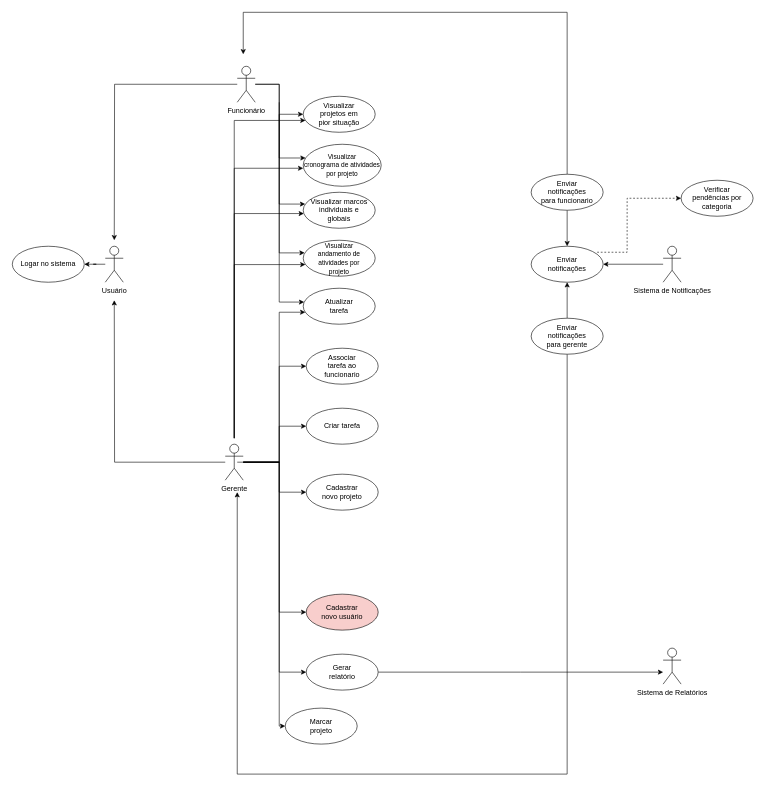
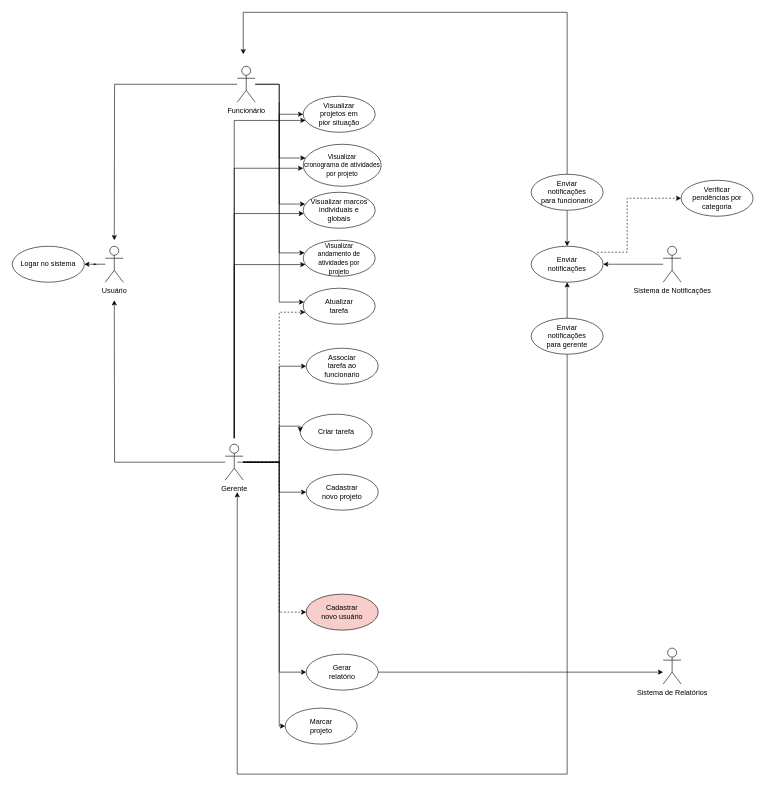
- <mxCell id="6" value="" style="edgeStyle=orthogonalEdgeStyle;rounded=0;orthogonalLoop=1;jettySize=auto;html=1;" parent="1" source="11" target="40" edge="1"><mxGeometry relative="1" as="geometry"><Array as="points"><mxPoint x="465" y="770" /><mxPoint x="465" y="520" /></Array></mxGeometry></mxCell>
+ <mxCell id="6" value="" style="edgeStyle=orthogonalEdgeStyle;rounded=0;orthogonalLoop=1;jettySize=auto;html=1;dashed=1;" parent="1" source="11" target="40" edge="1"><mxGeometry relative="1" as="geometry"><Array as="points"><mxPoint x="465" y="770" /><mxPoint x="465" y="520" /></Array></mxGeometry></mxCell>
- <mxCell id="20" value="Criar tarefa" style="ellipse;whiteSpace=wrap;html=1;verticalAlign=middle;" parent="1" vertex="1"><mxGeometry x="510" y="680" width="120" height="60" as="geometry" /></mxCell>
+ <mxCell id="20" value="Criar tarefa" style="ellipse;whiteSpace=wrap;html=1;verticalAlign=middle;" parent="1" vertex="1"><mxGeometry x="500" y="690" width="120" height="60" as="geometry" /></mxCell>
- <mxCell id="5" value="" style="edgeStyle=orthogonalEdgeStyle;rounded=0;orthogonalLoop=1;jettySize=auto;html=1;entryX=0;entryY=0.5;entryDx=0;entryDy=0;" parent="1" source="11" target="18" edge="1"><mxGeometry relative="1" as="geometry"><Array as="points"><mxPoint x="465" y="770" /><mxPoint x="465" y="1020" /></Array></mxGeometry></mxCell>
+ <mxCell id="5" value="" style="edgeStyle=orthogonalEdgeStyle;rounded=0;orthogonalLoop=1;jettySize=auto;html=1;entryX=0;entryY=0.5;entryDx=0;entryDy=0;dashed=1;" parent="1" source="11" target="18" edge="1"><mxGeometry relative="1" as="geometry"><Array as="points"><mxPoint x="465" y="770" /><mxPoint x="465" y="1020" /></Array></mxGeometry></mxCell>
